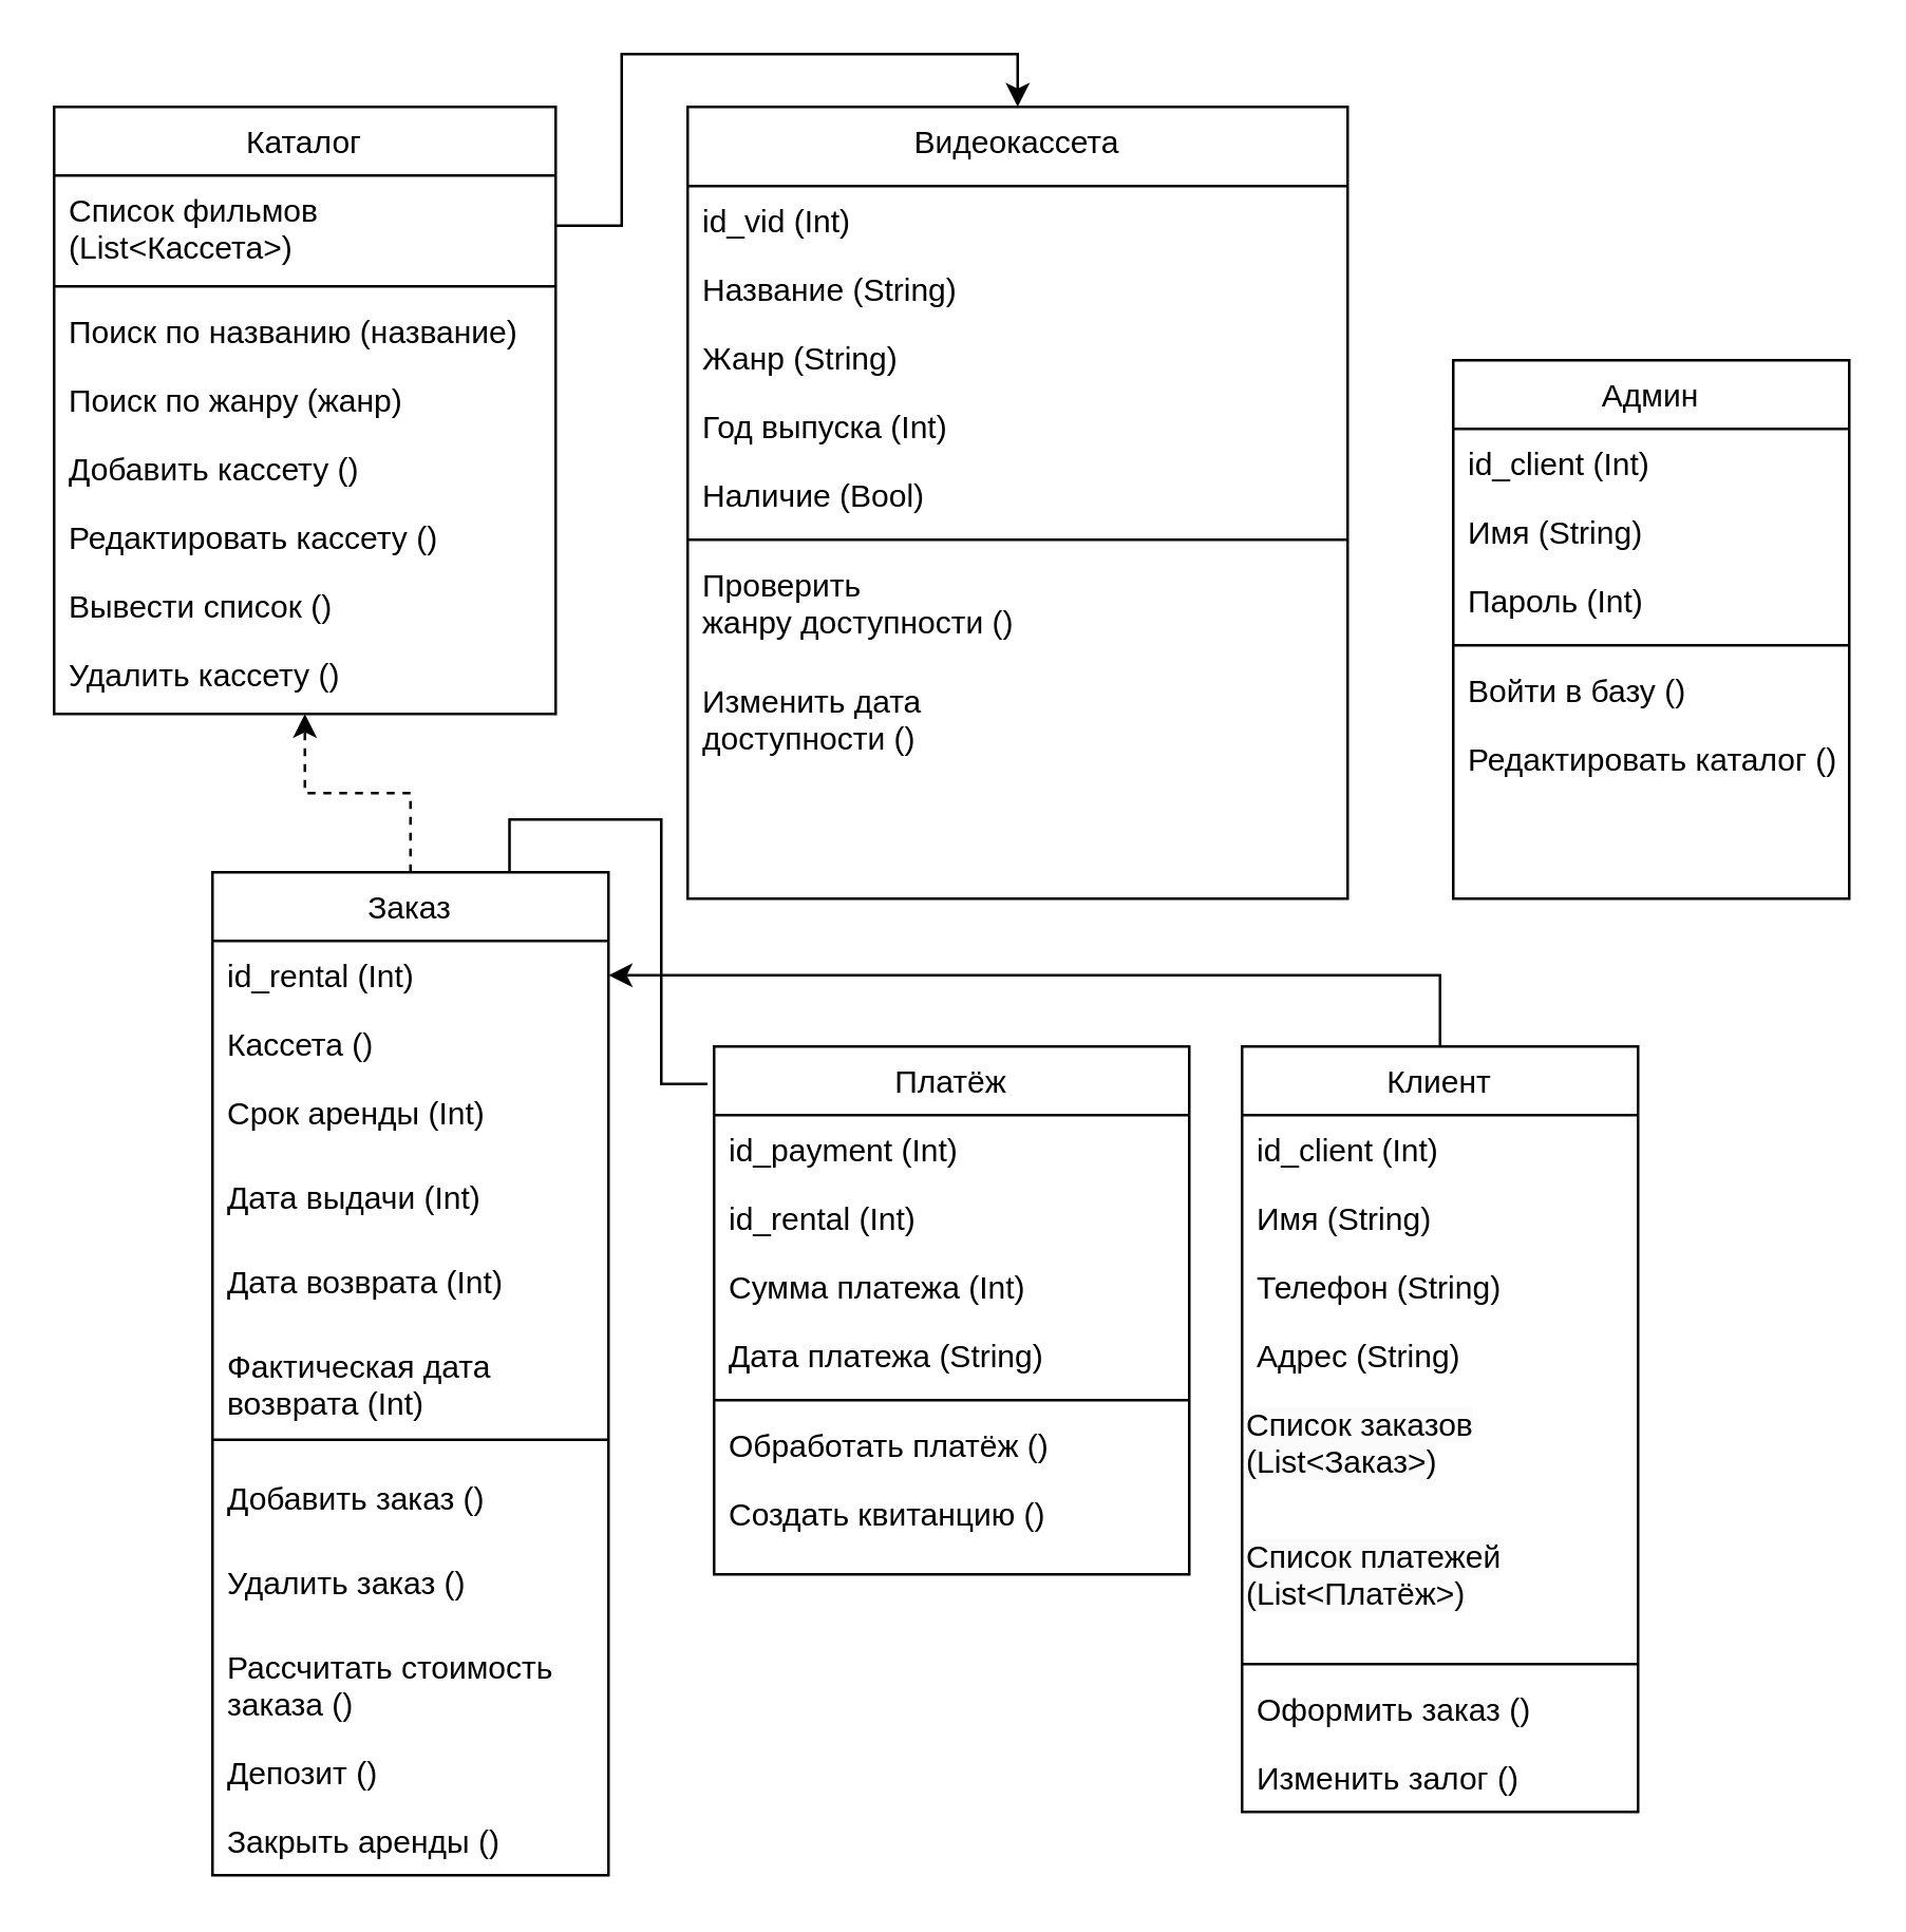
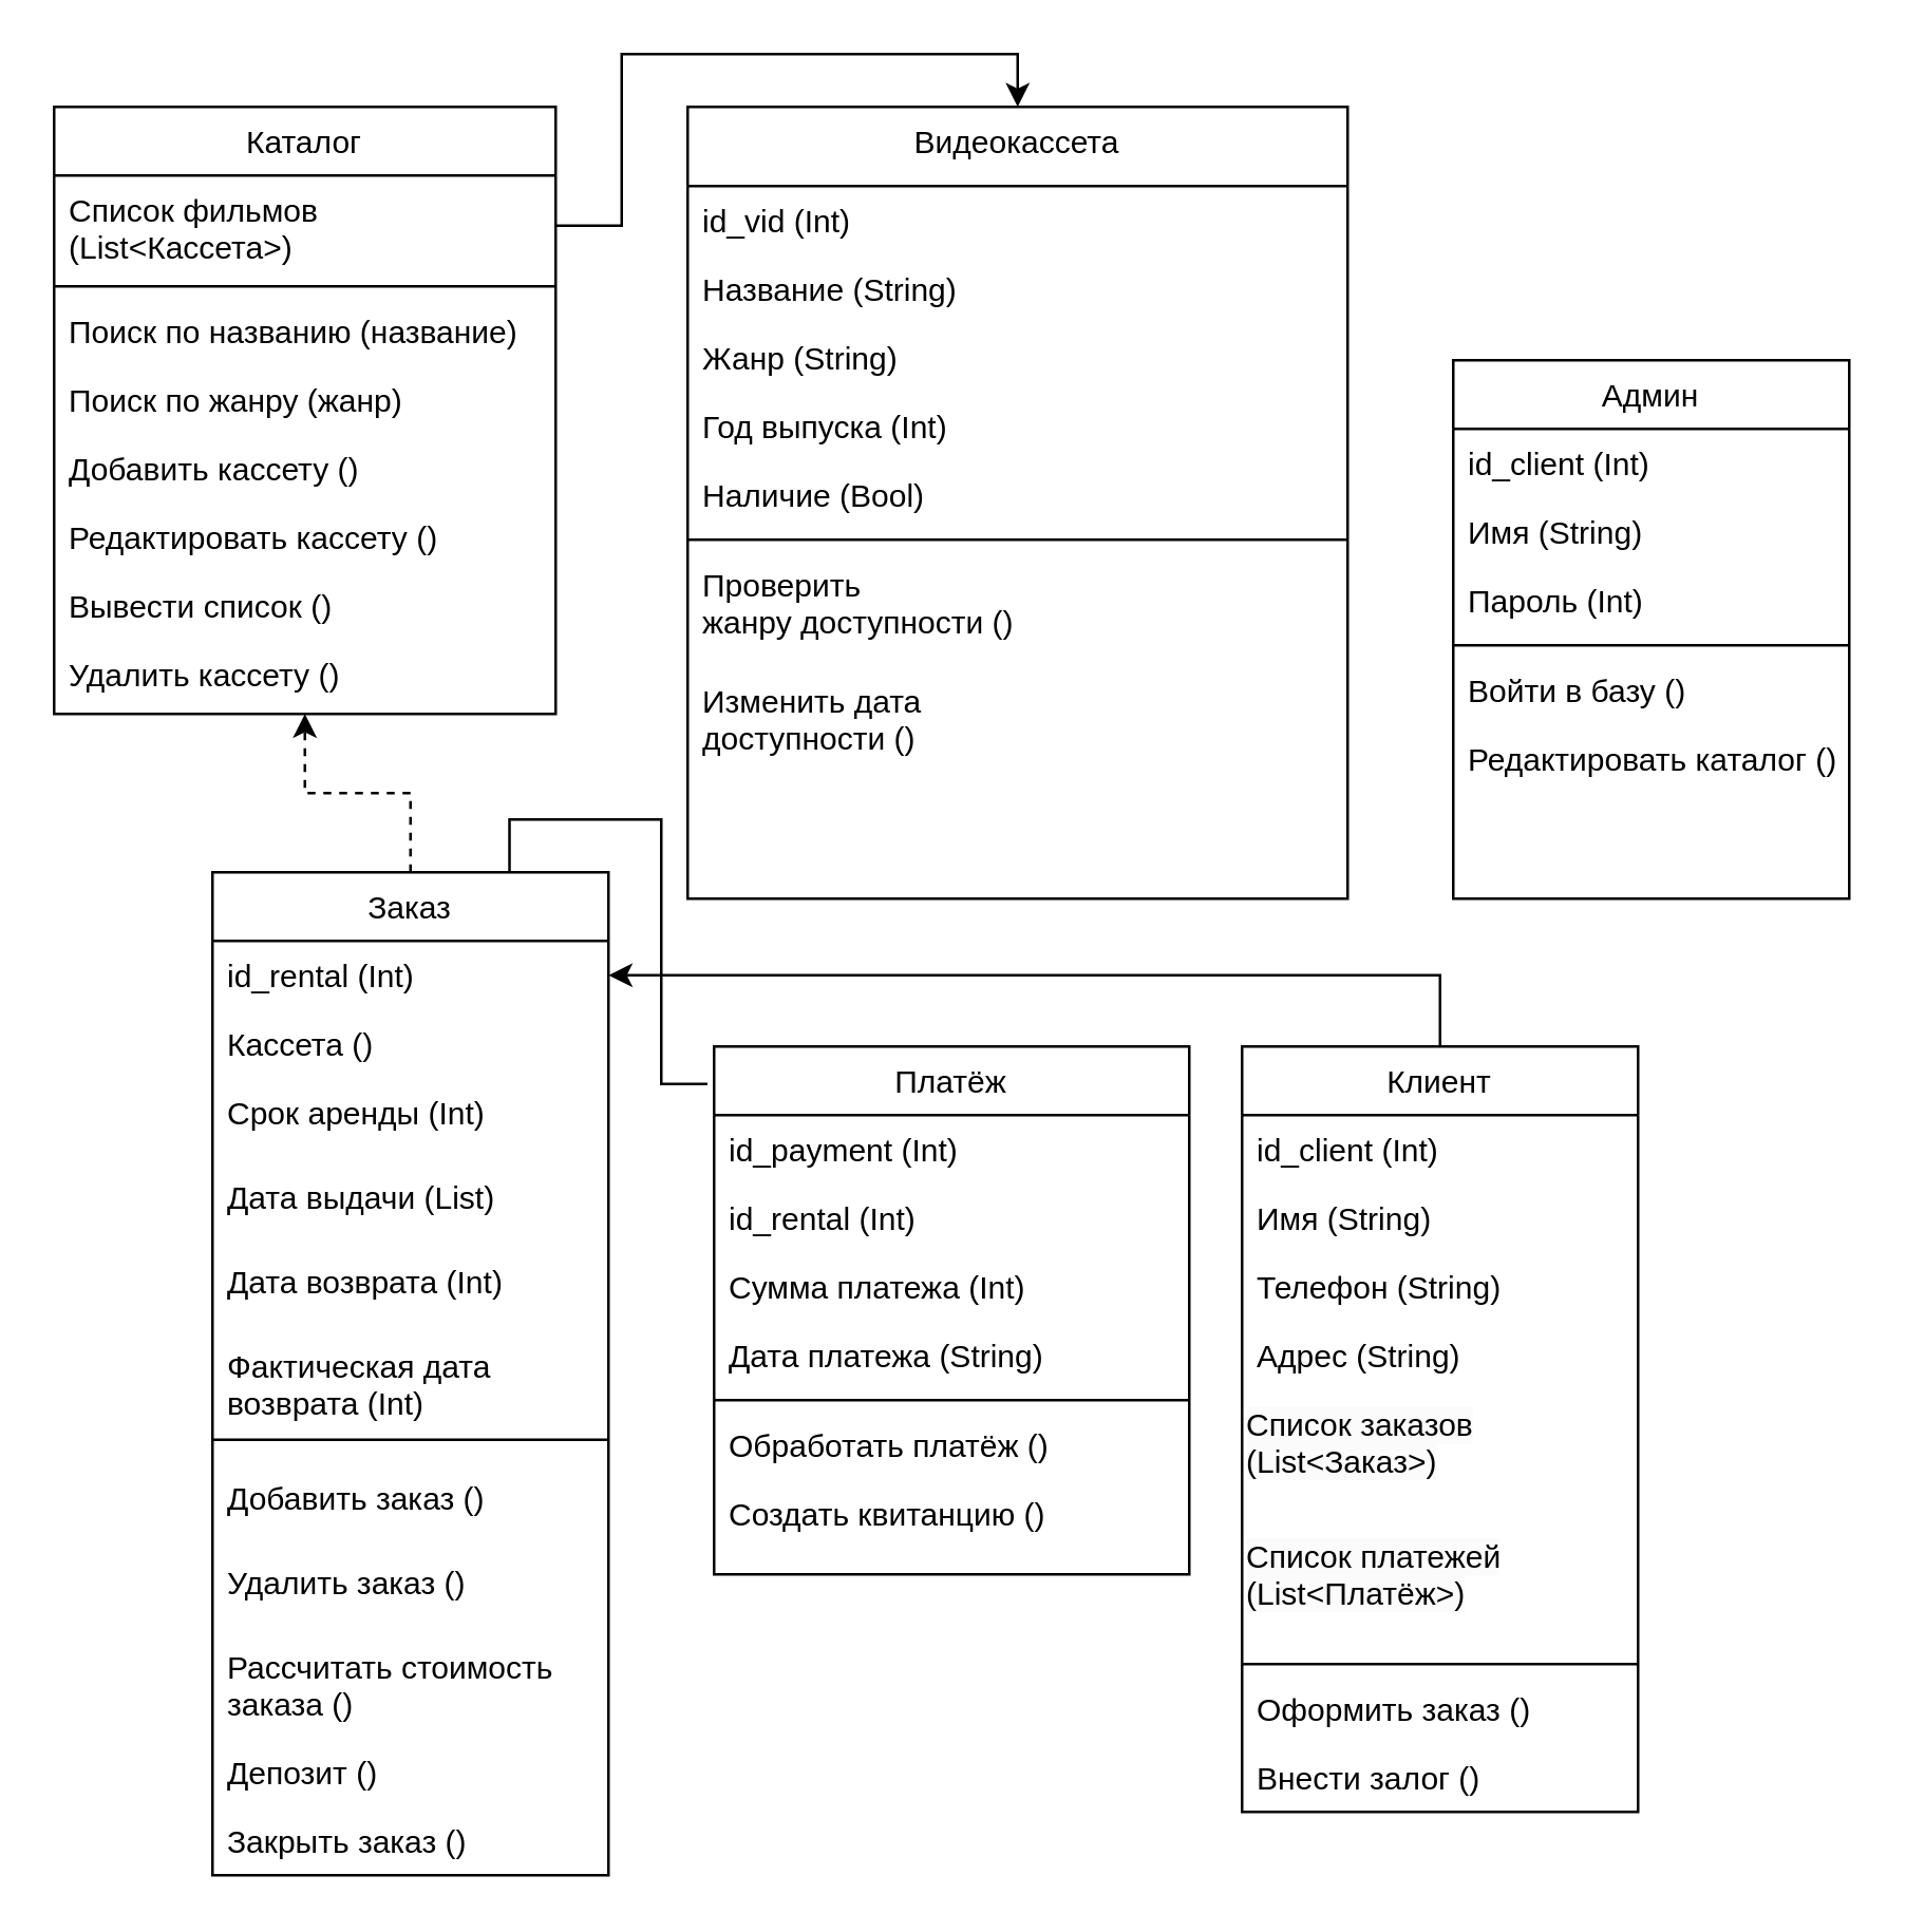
- <mxCell id="34" value="Дата выдачи (Int)" style="text;align=left;verticalAlign=top;spacingLeft=4;spacingRight=4;overflow=hidden;rotatable=0;points=[[0,0.5],[1,0.5]];portConstraint=eastwest;rounded=0;shadow=0;html=0;" vertex="1" parent="30"><mxGeometry y="110" width="150" height="32" as="geometry" /></mxCell>
+ <mxCell id="34" value="Дата выдачи (List)" style="text;align=left;verticalAlign=top;spacingLeft=4;spacingRight=4;overflow=hidden;rotatable=0;points=[[0,0.5],[1,0.5]];portConstraint=eastwest;rounded=0;shadow=0;html=0;" vertex="1" parent="30"><mxGeometry y="110" width="150" height="32" as="geometry" /></mxCell>
- <mxCell id="28" value="Изменить залог ()" style="text;align=left;verticalAlign=top;spacingLeft=4;spacingRight=4;overflow=hidden;rotatable=0;points=[[0,0.5],[1,0.5]];portConstraint=eastwest;" parent="19" vertex="1"><mxGeometry y="264" width="150" height="26" as="geometry" /></mxCell>
+ <mxCell id="28" value="Внести залог ()" style="text;align=left;verticalAlign=top;spacingLeft=4;spacingRight=4;overflow=hidden;rotatable=0;points=[[0,0.5],[1,0.5]];portConstraint=eastwest;" parent="19" vertex="1"><mxGeometry y="264" width="150" height="26" as="geometry" /></mxCell>
- <mxCell id="42" value="Закрыть аренды ()" style="text;align=left;verticalAlign=top;spacingLeft=4;spacingRight=4;overflow=hidden;rotatable=0;points=[[0,0.5],[1,0.5]];portConstraint=eastwest;" parent="30" vertex="1"><mxGeometry y="354" width="150" height="26" as="geometry" /></mxCell>
+ <mxCell id="42" value="Закрыть заказ ()" style="text;align=left;verticalAlign=top;spacingLeft=4;spacingRight=4;overflow=hidden;rotatable=0;points=[[0,0.5],[1,0.5]];portConstraint=eastwest;" parent="30" vertex="1"><mxGeometry y="354" width="150" height="26" as="geometry" /></mxCell>
